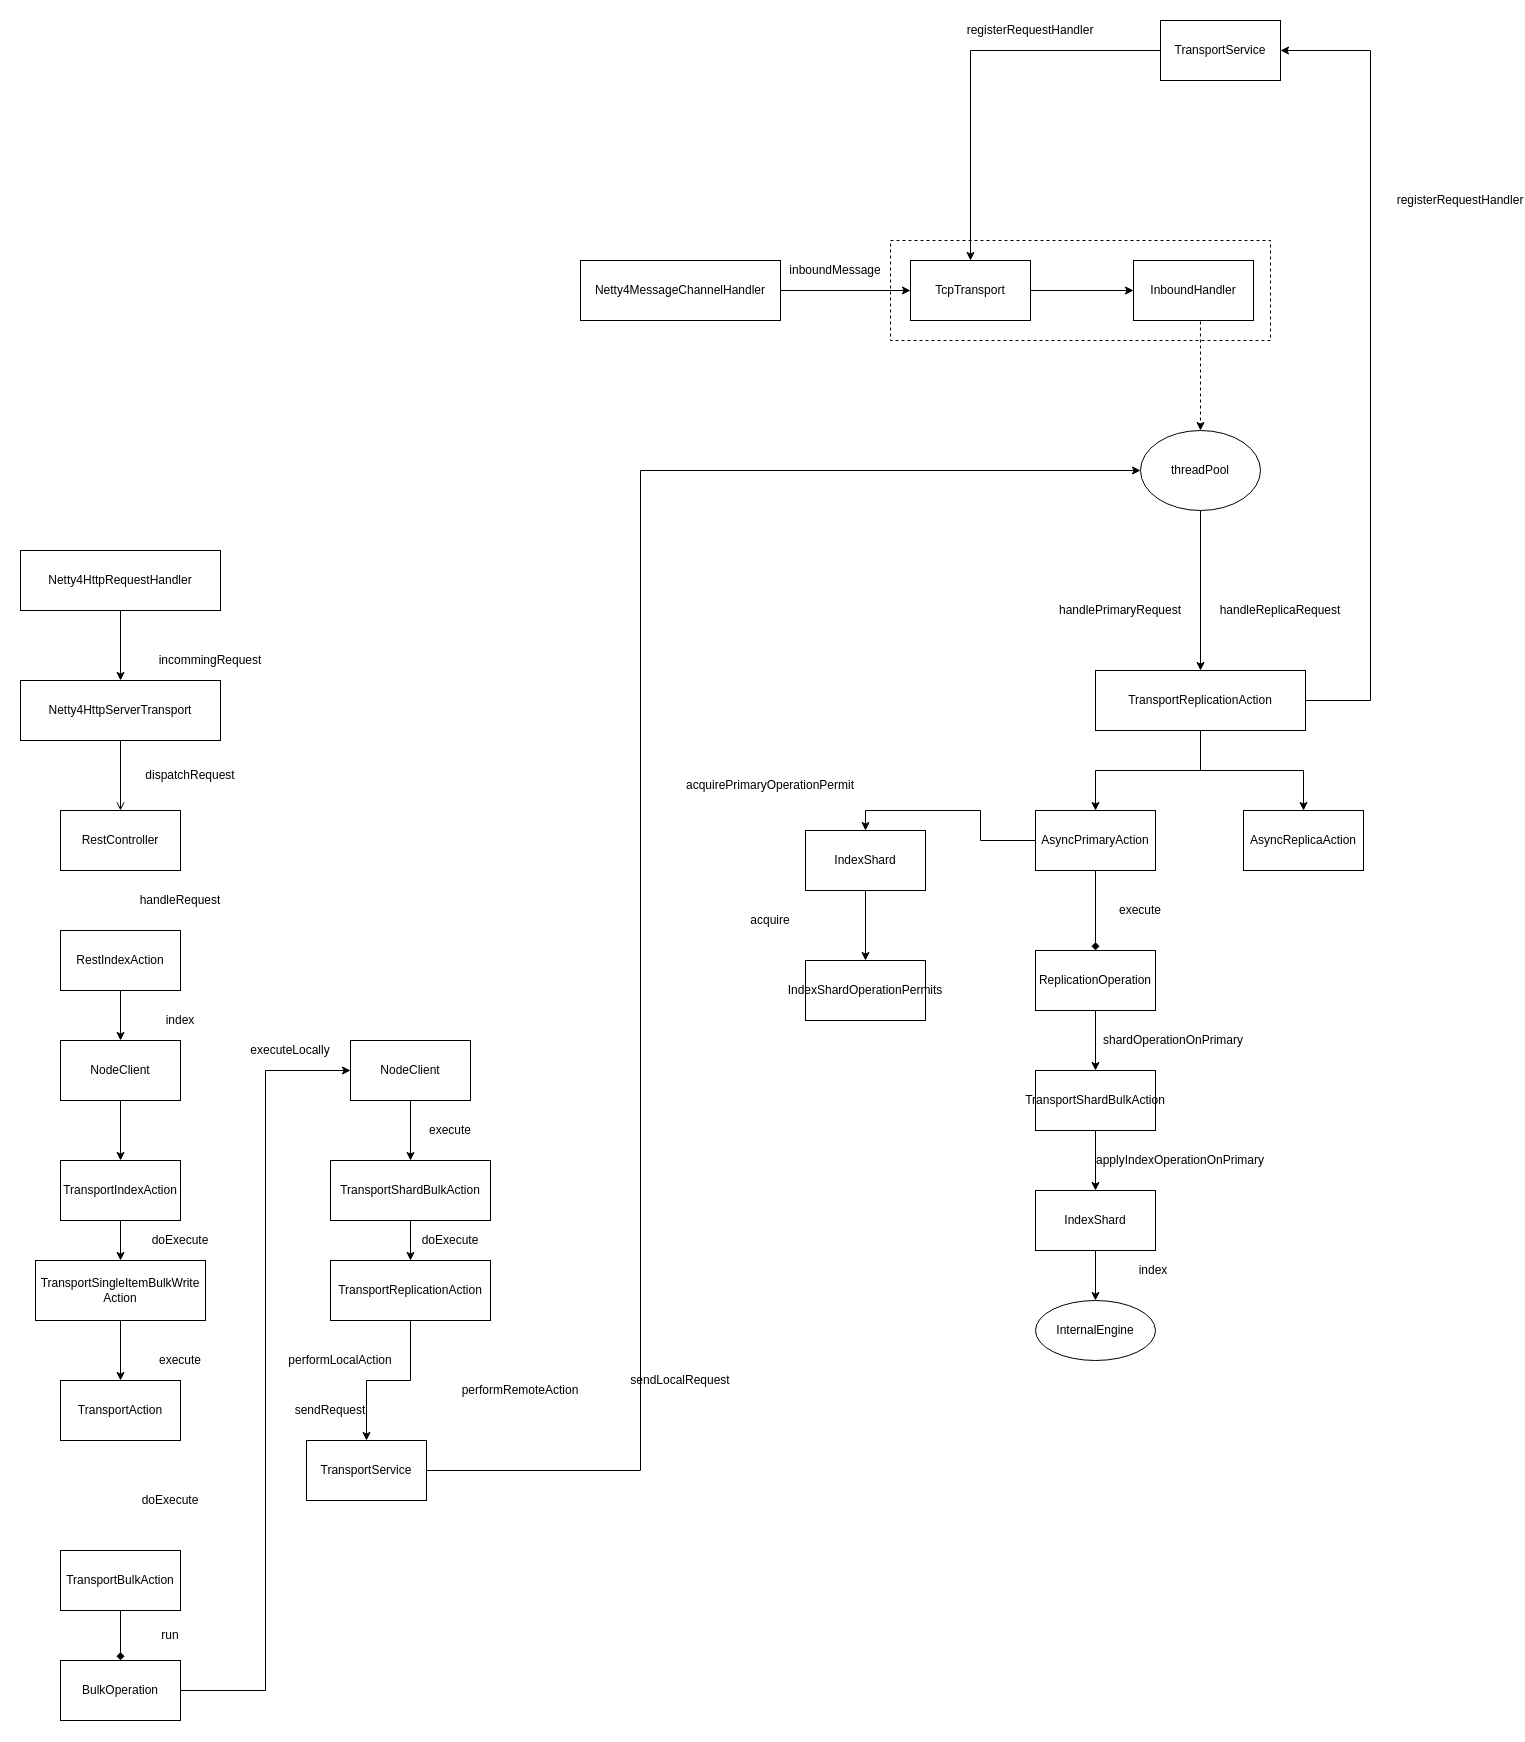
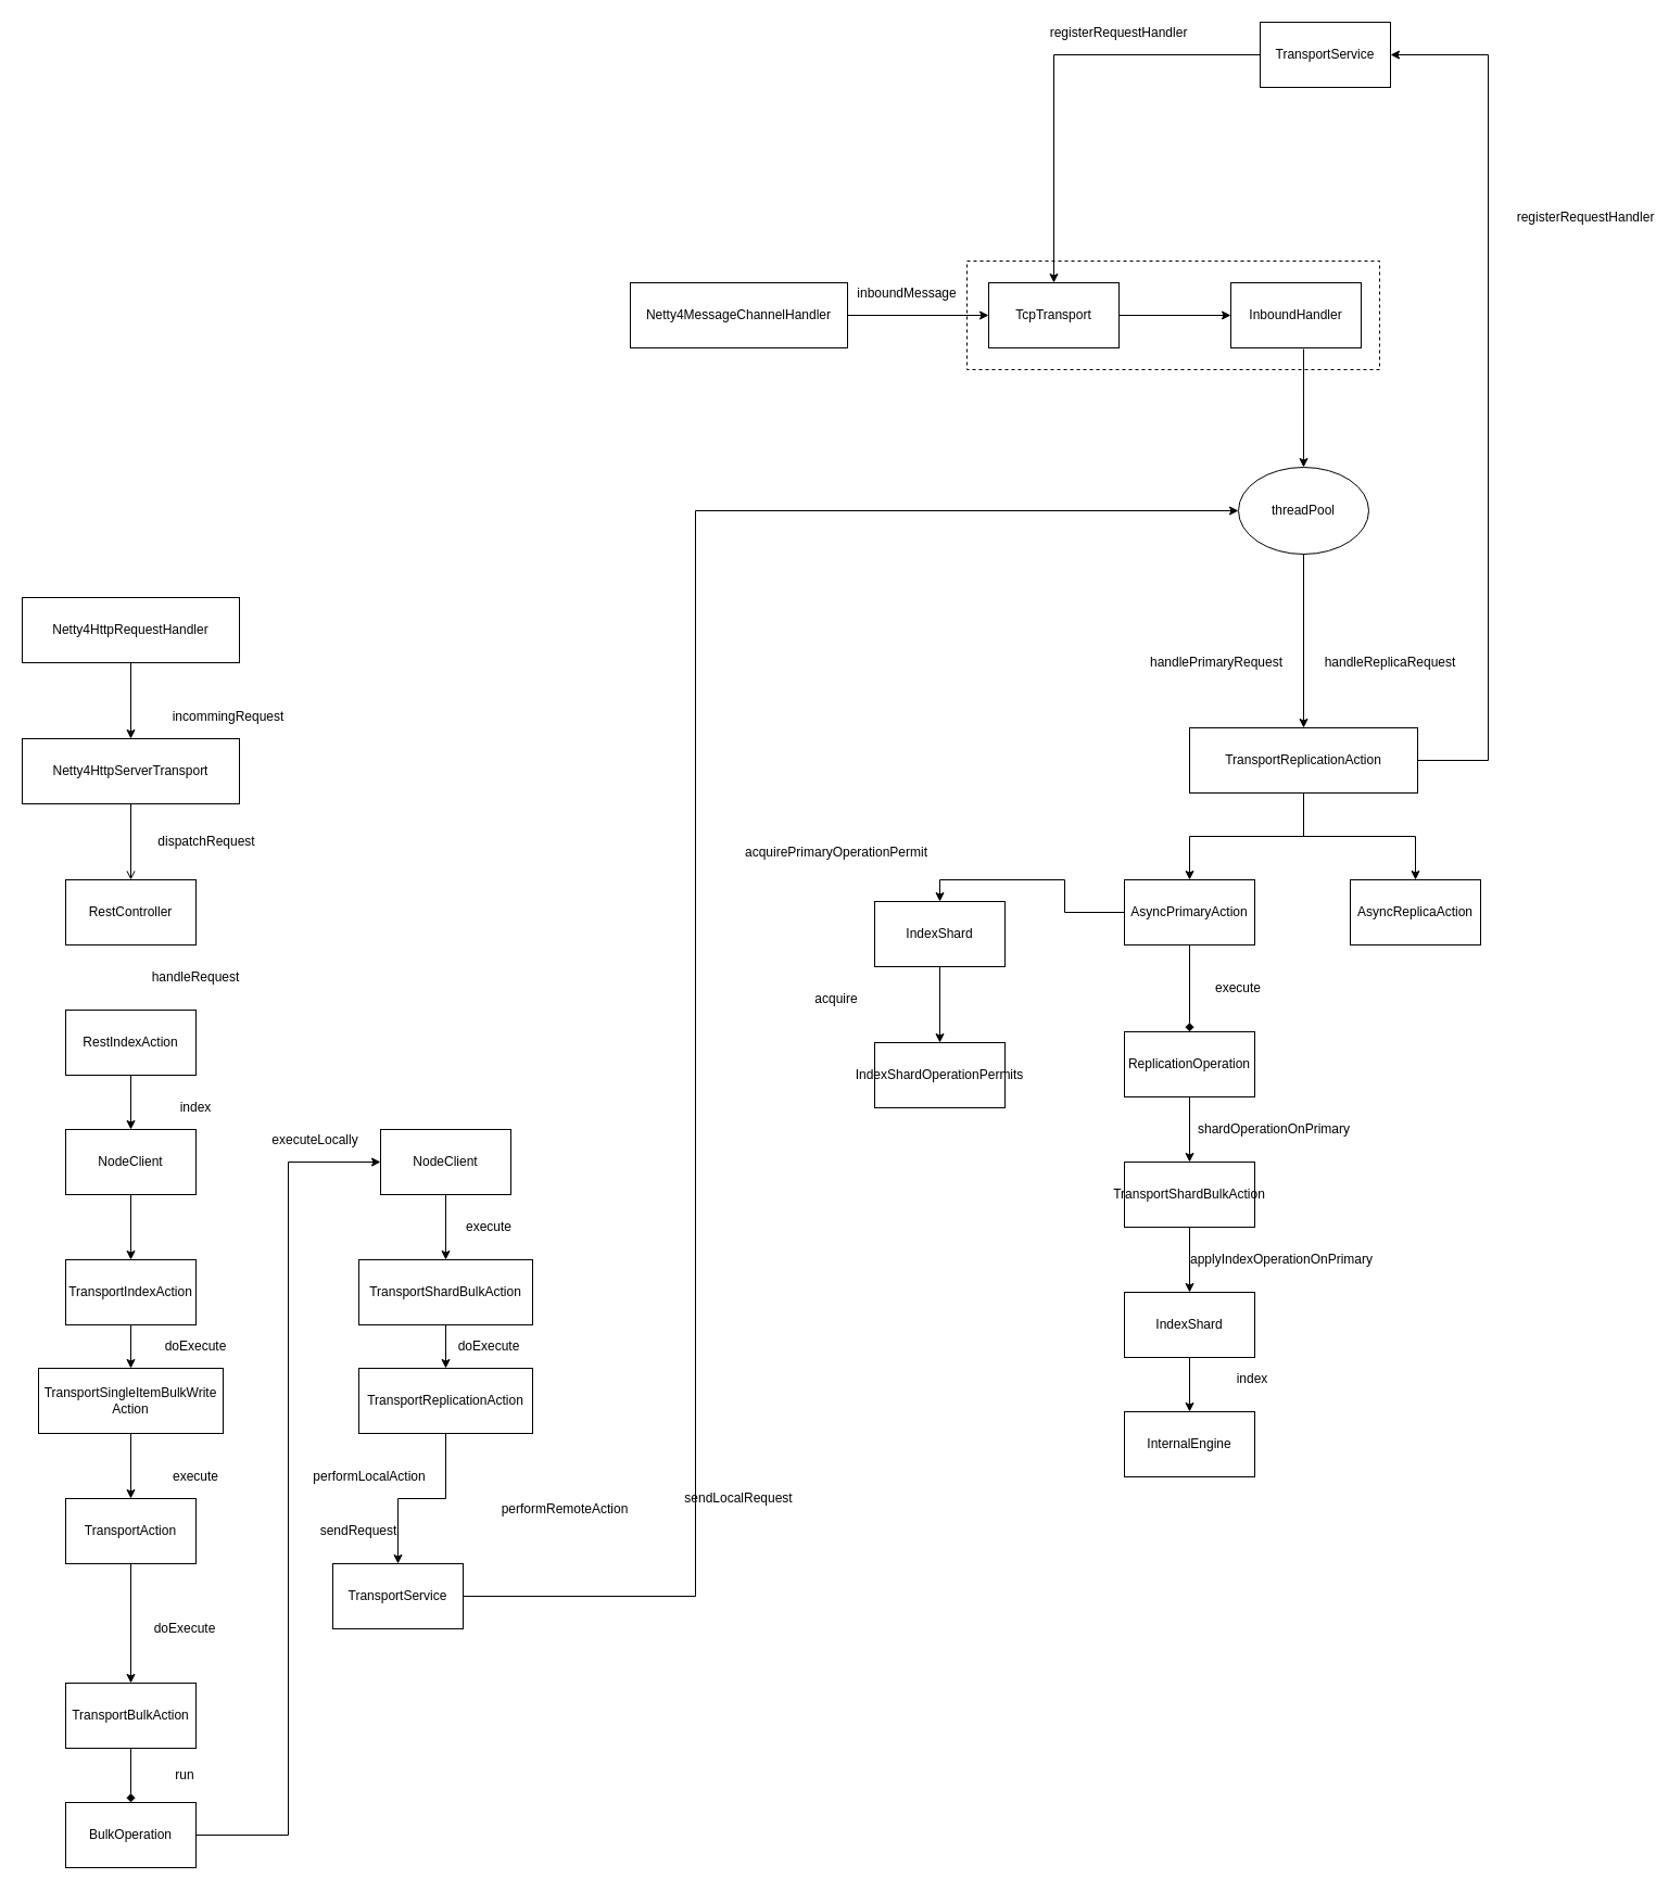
- <mxCell id="13" style="edgeStyle=orthogonalEdgeStyle;rounded=0;orthogonalLoop=1;jettySize=auto;html=1;entryX=0.5;entryY=0;entryDx=0;entryDy=0;exitX=0.558;exitY=1.017;exitDx=0;exitDy=0;exitPerimeter=0;dashed=1;" edge="1" parent="1" source="14" target="17"><mxGeometry relative="1" as="geometry" /></mxCell>
+ <mxCell id="13" style="edgeStyle=orthogonalEdgeStyle;rounded=0;orthogonalLoop=1;jettySize=auto;html=1;entryX=0.5;entryY=0;entryDx=0;entryDy=0;exitX=0.558;exitY=1.017;exitDx=0;exitDy=0;exitPerimeter=0;" edge="1" parent="1" source="14" target="17"><mxGeometry relative="1" as="geometry" /></mxCell>
- <mxCell id="40" value="InternalEngine" style="ellipse;whiteSpace=wrap;html=1;shadow=0;glass=0;comic=0;gradientColor=none;" vertex="1" parent="1"><mxGeometry x="1035" y="1300" width="120" height="60" as="geometry" /></mxCell>
+ <mxCell id="40" value="InternalEngine" style="rounded=0;whiteSpace=wrap;html=1;shadow=0;glass=0;comic=0;gradientColor=none;" vertex="1" parent="1"><mxGeometry x="1035" y="1300" width="120" height="60" as="geometry" /></mxCell>
+ <mxCell id="57" style="edgeStyle=orthogonalEdgeStyle;rounded=0;orthogonalLoop=1;jettySize=auto;html=1;entryX=0.5;entryY=0;entryDx=0;entryDy=0;" edge="1" parent="1" source="58" target="61"><mxGeometry relative="1" as="geometry" /></mxCell>
